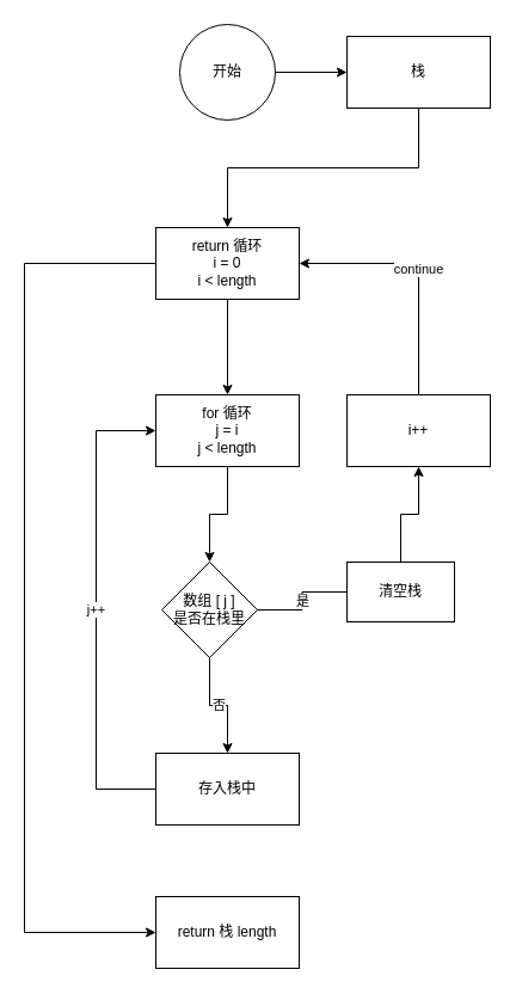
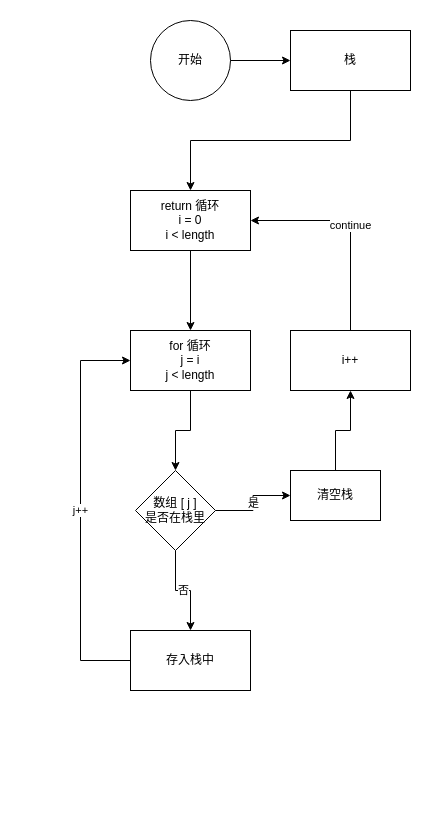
- <mxCell id="14" value="是" style="edgeStyle=orthogonalEdgeStyle;rounded=0;orthogonalLoop=1;jettySize=auto;html=1;endArrow=none;" edge="1" parent="2" source="4" target="13"><mxGeometry relative="1" as="geometry" /></mxCell>
+ <mxCell id="14" value="是" style="edgeStyle=orthogonalEdgeStyle;rounded=0;orthogonalLoop=1;jettySize=auto;html=1;" edge="1" parent="2" source="4" target="13"><mxGeometry relative="1" as="geometry" /></mxCell>
- <mxCell id="19" style="edgeStyle=orthogonalEdgeStyle;rounded=0;orthogonalLoop=1;jettySize=auto;html=1;exitX=0;exitY=0.5;exitDx=0;exitDy=0;entryX=0;entryY=0.5;entryDx=0;entryDy=0;" edge="1" parent="2" source="7" target="18"><mxGeometry relative="1" as="geometry"><Array as="points"><mxPoint y="200" /><mxPoint y="760" /></Array></mxGeometry></mxCell>
- <mxCell id="18" value="return 栈 length" style="whiteSpace=wrap;html=1;" vertex="1" parent="2"><mxGeometry x="110" y="730" width="120" height="60" as="geometry" /></mxCell>
